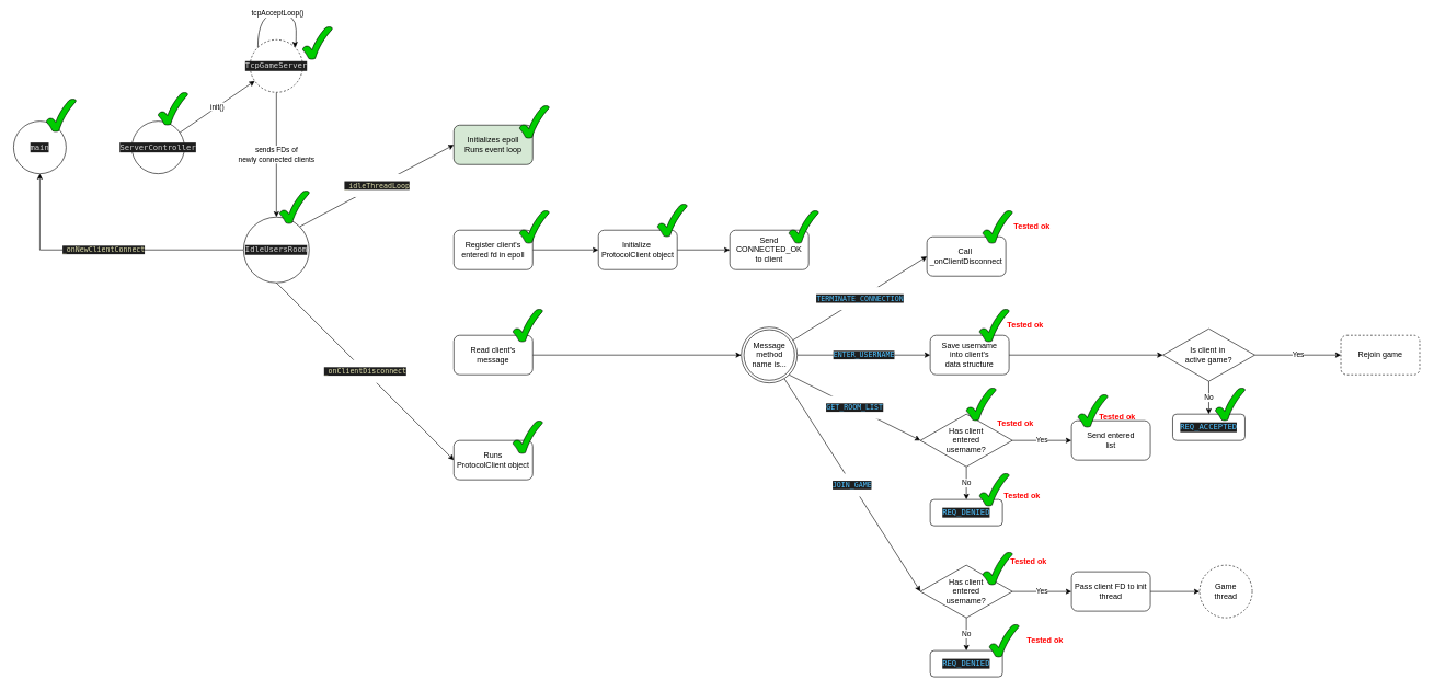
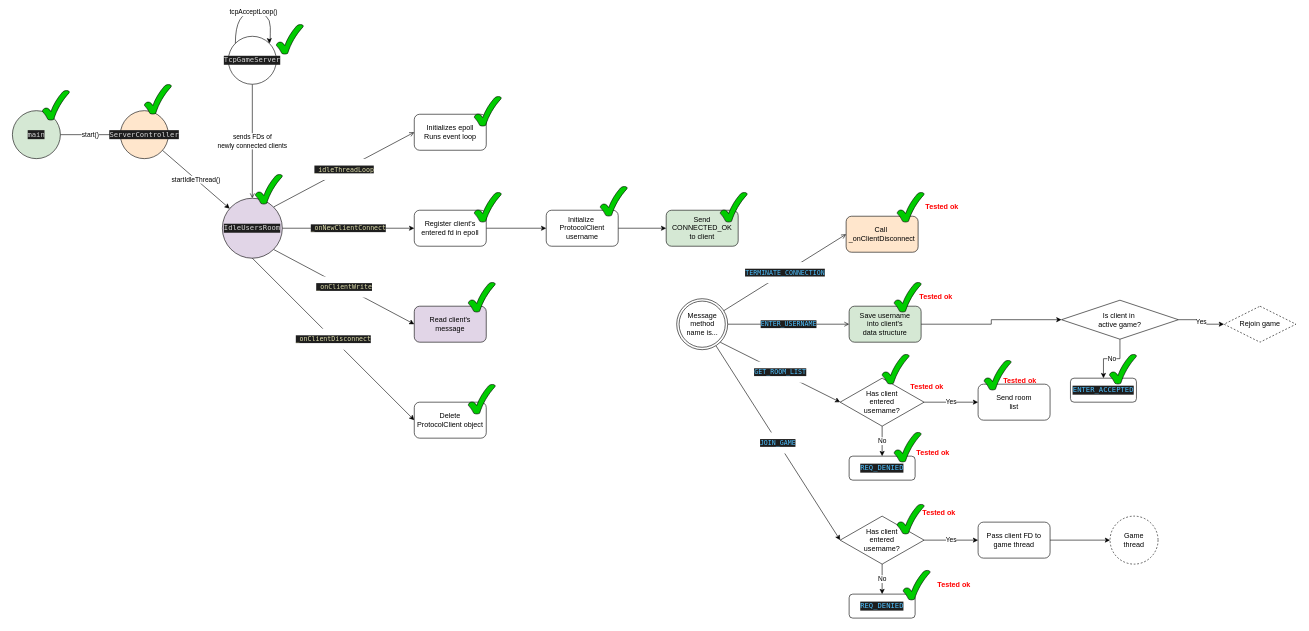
- <mxCell id="12" value="&lt;div style=&quot;background-color:#1e1e1e;color:#d4d4d4&quot;&gt;&lt;pre style=&quot;font-family:'JetBrains Mono',monospace;font-size:9,8pt;&quot;&gt;TcpGameServer&lt;/pre&gt;&lt;/div&gt;" style="ellipse;whiteSpace=wrap;html=1;aspect=fixed;dashed=1;" parent="1" vertex="1"><mxGeometry x="380" y="60" width="80" height="80" as="geometry" /></mxCell>
+ <mxCell id="12" value="&lt;div style=&quot;background-color:#1e1e1e;color:#d4d4d4&quot;&gt;&lt;pre style=&quot;font-family:'JetBrains Mono',monospace;font-size:9,8pt;&quot;&gt;TcpGameServer&lt;/pre&gt;&lt;/div&gt;" style="ellipse;whiteSpace=wrap;html=1;aspect=fixed;" parent="1" vertex="1"><mxGeometry x="380" y="60" width="80" height="80" as="geometry" /></mxCell>
- <mxCell id="5" value="init()" style="rounded=0;orthogonalLoop=1;jettySize=auto;html=1;" parent="1" source="6" target="12" edge="1"><mxGeometry relative="1" as="geometry" /></mxCell>
- <mxCell id="14" value="Initializes epoll&lt;br&gt;Runs event loop" style="rounded=1;whiteSpace=wrap;html=1;container=1;fillColor=#d5e8d4;" parent="1" vertex="1"><mxGeometry x="690" y="190" width="120" height="60" as="geometry" /></mxCell>
+ <mxCell id="14" value="Initializes epoll&lt;br&gt;Runs event loop" style="rounded=1;whiteSpace=wrap;html=1;container=1;" parent="1" vertex="1"><mxGeometry x="690" y="190" width="120" height="60" as="geometry" /></mxCell>
- <mxCell id="3" value="&lt;div style=&quot;background-color:#1e1e1e;color:#d4d4d4&quot;&gt;&lt;pre style=&quot;font-family:'JetBrains Mono',monospace;font-size:9,8pt;&quot;&gt;main&lt;/pre&gt;&lt;/div&gt;" style="ellipse;whiteSpace=wrap;html=1;aspect=fixed;" parent="1" vertex="1"><mxGeometry x="20" y="184" width="80" height="80" as="geometry" /></mxCell>
+ <mxCell id="3" value="&lt;div style=&quot;background-color:#1e1e1e;color:#d4d4d4&quot;&gt;&lt;pre style=&quot;font-family:'JetBrains Mono',monospace;font-size:9,8pt;&quot;&gt;main&lt;/pre&gt;&lt;/div&gt;" style="ellipse;whiteSpace=wrap;html=1;aspect=fixed;fillColor=#d5e8d4;" parent="1" vertex="1"><mxGeometry x="20" y="184" width="80" height="80" as="geometry" /></mxCell>
+ <mxCell id="2" value="start()" style="edgeStyle=orthogonalEdgeStyle;rounded=0;orthogonalLoop=1;jettySize=auto;html=1;" parent="1" source="3" target="6" edge="1"><mxGeometry relative="1" as="geometry" /></mxCell>
- <mxCell id="6" value="&lt;div style=&quot;background-color:#1e1e1e;color:#d4d4d4&quot;&gt;&lt;pre style=&quot;font-family:'JetBrains Mono',monospace;font-size:9,8pt;&quot;&gt;ServerController&lt;/pre&gt;&lt;/div&gt;" style="ellipse;whiteSpace=wrap;html=1;aspect=fixed;" parent="1" vertex="1"><mxGeometry x="200" y="184" width="80" height="80" as="geometry" /></mxCell>
+ <mxCell id="6" value="&lt;div style=&quot;background-color:#1e1e1e;color:#d4d4d4&quot;&gt;&lt;pre style=&quot;font-family:'JetBrains Mono',monospace;font-size:9,8pt;&quot;&gt;ServerController&lt;/pre&gt;&lt;/div&gt;" style="ellipse;whiteSpace=wrap;html=1;aspect=fixed;fillColor=#ffe6cc;" parent="1" vertex="1"><mxGeometry x="200" y="184" width="80" height="80" as="geometry" /></mxCell>
- <mxCell id="7" value="&lt;div style=&quot;background-color:#1e1e1e;color:#d4d4d4&quot;&gt;&lt;pre style=&quot;font-family:'JetBrains Mono',monospace;font-size:9,8pt;&quot;&gt;&lt;span style=&quot;color:#dcdcaa;&quot;&gt;_idleThreadLoop&lt;/span&gt;&lt;/pre&gt;&lt;/div&gt;" style="rounded=0;orthogonalLoop=1;jettySize=auto;html=1;exitX=1;exitY=0;exitDx=0;exitDy=0;entryX=0;entryY=0.5;entryDx=0;entryDy=0;" parent="1" source="10" target="14" edge="1"><mxGeometry relative="1" as="geometry"><mxPoint x="590" y="220" as="targetPoint" /></mxGeometry></mxCell>
+ <mxCell id="7" value="&lt;div style=&quot;background-color:#1e1e1e;color:#d4d4d4&quot;&gt;&lt;pre style=&quot;font-family:'JetBrains Mono',monospace;font-size:9,8pt;&quot;&gt;&lt;span style=&quot;color:#dcdcaa;&quot;&gt;_idleThreadLoop&lt;/span&gt;&lt;/pre&gt;&lt;/div&gt;" style="rounded=0;orthogonalLoop=1;jettySize=auto;html=1;exitX=1;exitY=0;exitDx=0;exitDy=0;entryX=0;entryY=0.5;entryDx=0;entryDy=0;endArrow=open;" parent="1" source="10" target="14" edge="1"><mxGeometry relative="1" as="geometry"><mxPoint x="590" y="220" as="targetPoint" /></mxGeometry></mxCell>
+ <mxCell id="4" value="startIdleThread()" style="rounded=0;orthogonalLoop=1;jettySize=auto;html=1;" parent="1" source="6" target="10" edge="1"><mxGeometry relative="1" as="geometry" /></mxCell>
- <mxCell id="11" value="sends FDs of &lt;br&gt;newly connected clients" style="edgeStyle=orthogonalEdgeStyle;rounded=0;orthogonalLoop=1;jettySize=auto;html=1;" parent="1" source="12" target="10" edge="1"><mxGeometry relative="1" as="geometry" /></mxCell>
+ <mxCell id="11" value="sends FDs of &lt;br&gt;newly connected clients" style="edgeStyle=orthogonalEdgeStyle;rounded=0;orthogonalLoop=1;jettySize=auto;html=1;endArrow=open;" parent="1" source="12" target="10" edge="1"><mxGeometry relative="1" as="geometry" /></mxCell>
- <mxCell id="8" value="&lt;div style=&quot;background-color:#1e1e1e;color:#d4d4d4&quot;&gt;&lt;pre style=&quot;font-family:'JetBrains Mono',monospace;font-size:9,8pt;&quot;&gt;&lt;span style=&quot;color:#dcdcaa;&quot;&gt;_onNewClientConnect&lt;/span&gt;&lt;/pre&gt;&lt;/div&gt;" style="edgeStyle=orthogonalEdgeStyle;rounded=0;orthogonalLoop=1;jettySize=auto;html=1;" parent="1" source="10" target="3" edge="1"><mxGeometry relative="1" as="geometry"><mxPoint x="670" y="380" as="targetPoint" /></mxGeometry></mxCell>
+ <mxCell id="8" value="&lt;div style=&quot;background-color:#1e1e1e;color:#d4d4d4&quot;&gt;&lt;pre style=&quot;font-family:'JetBrains Mono',monospace;font-size:9,8pt;&quot;&gt;&lt;span style=&quot;color:#dcdcaa;&quot;&gt;_onNewClientConnect&lt;/span&gt;&lt;/pre&gt;&lt;/div&gt;" style="edgeStyle=orthogonalEdgeStyle;rounded=0;orthogonalLoop=1;jettySize=auto;html=1;entryX=0;entryY=0.5;entryDx=0;entryDy=0;" parent="1" source="10" target="18" edge="1"><mxGeometry relative="1" as="geometry"><mxPoint x="670" y="380" as="targetPoint" /></mxGeometry></mxCell>
- <mxCell id="10" value="&lt;div style=&quot;background-color:#1e1e1e;color:#d4d4d4&quot;&gt;&lt;pre style=&quot;font-family:'JetBrains Mono',monospace;font-size:9,8pt;&quot;&gt;IdleUsersRoom&lt;/pre&gt;&lt;/div&gt;" style="ellipse;whiteSpace=wrap;html=1;aspect=fixed;" parent="1" vertex="1"><mxGeometry x="370" y="330" width="100" height="100" as="geometry" /></mxCell>
+ <mxCell id="10" value="&lt;div style=&quot;background-color:#1e1e1e;color:#d4d4d4&quot;&gt;&lt;pre style=&quot;font-family:'JetBrains Mono',monospace;font-size:9,8pt;&quot;&gt;IdleUsersRoom&lt;/pre&gt;&lt;/div&gt;" style="ellipse;whiteSpace=wrap;html=1;aspect=fixed;fillColor=#e1d5e7;" parent="1" vertex="1"><mxGeometry x="370" y="330" width="100" height="100" as="geometry" /></mxCell>
- <mxCell id="16" value="Initialize&amp;nbsp;&lt;br&gt;ProtocolClient object" style="rounded=1;whiteSpace=wrap;html=1;" parent="1" vertex="1"><mxGeometry x="910" y="350" width="120" height="60" as="geometry" /></mxCell>
+ <mxCell id="16" value="Initialize&amp;nbsp;&lt;br&gt;ProtocolClient username" style="rounded=1;whiteSpace=wrap;html=1;" parent="1" vertex="1"><mxGeometry x="910" y="350" width="120" height="60" as="geometry" /></mxCell>
- <mxCell id="25" value="Send CONNECTED_OK&lt;br&gt;to client" style="rounded=1;whiteSpace=wrap;html=1;" parent="1" vertex="1"><mxGeometry x="1110" y="350" width="120" height="60" as="geometry" /></mxCell>
+ <mxCell id="25" value="Send CONNECTED_OK&lt;br&gt;to client" style="rounded=1;whiteSpace=wrap;html=1;fillColor=#d5e8d4;" parent="1" vertex="1"><mxGeometry x="1110" y="350" width="120" height="60" as="geometry" /></mxCell>
- <mxCell id="28" value="Call&amp;nbsp;&lt;br&gt;_onClientDisconnect" style="rounded=1;whiteSpace=wrap;html=1;" parent="1" vertex="1"><mxGeometry x="1410" y="360" width="120" height="60" as="geometry" /></mxCell>
+ <mxCell id="28" value="Call&amp;nbsp;&lt;br&gt;_onClientDisconnect" style="rounded=1;whiteSpace=wrap;html=1;fillColor=#ffe6cc;" parent="1" vertex="1"><mxGeometry x="1410" y="360" width="120" height="60" as="geometry" /></mxCell>
- <mxCell id="21" value="&lt;div style=&quot;background-color:#1e1e1e;color:#d4d4d4&quot;&gt;&lt;pre style=&quot;font-family:'JetBrains Mono',monospace;font-size:9,8pt;&quot;&gt;&lt;span style=&quot;color:#4fc1ff;&quot;&gt;TERMINATE_CONNECTION&lt;/span&gt;&lt;/pre&gt;&lt;/div&gt;" style="rounded=0;orthogonalLoop=1;jettySize=auto;html=1;entryX=0;entryY=0.5;entryDx=0;entryDy=0;" parent="1" source="24" target="28" edge="1"><mxGeometry relative="1" as="geometry"><mxPoint x="1510" y="540" as="targetPoint" /></mxGeometry></mxCell>
+ <mxCell id="21" value="&lt;div style=&quot;background-color:#1e1e1e;color:#d4d4d4&quot;&gt;&lt;pre style=&quot;font-family:'JetBrains Mono',monospace;font-size:9,8pt;&quot;&gt;&lt;span style=&quot;color:#4fc1ff;&quot;&gt;TERMINATE_CONNECTION&lt;/span&gt;&lt;/pre&gt;&lt;/div&gt;" style="rounded=0;orthogonalLoop=1;jettySize=auto;html=1;entryX=0;entryY=0.5;entryDx=0;entryDy=0;endArrow=open;" parent="1" source="24" target="28" edge="1"><mxGeometry relative="1" as="geometry"><mxPoint x="1510" y="540" as="targetPoint" /></mxGeometry></mxCell>
+ <mxCell id="9" value="&lt;div style=&quot;background-color:#1e1e1e;color:#d4d4d4&quot;&gt;&lt;pre style=&quot;font-family:'JetBrains Mono',monospace;font-size:9,8pt;&quot;&gt;&lt;span style=&quot;color:#dbdbaa;&quot;&gt;_onClientWrite&lt;/span&gt;&lt;/pre&gt;&lt;/div&gt;" style="rounded=0;orthogonalLoop=1;jettySize=auto;html=1;exitX=1;exitY=1;exitDx=0;exitDy=0;entryX=0;entryY=0.5;entryDx=0;entryDy=0;" parent="1" source="10" target="20" edge="1"><mxGeometry relative="1" as="geometry"><mxPoint x="620" y="510" as="targetPoint" /></mxGeometry></mxCell>
- <mxCell id="20" value="Read client's message" style="rounded=1;whiteSpace=wrap;html=1;" parent="1" vertex="1"><mxGeometry x="690" y="510" width="120" height="60" as="geometry" /></mxCell>
+ <mxCell id="20" value="Read client's message" style="rounded=1;whiteSpace=wrap;html=1;fillColor=#e1d5e7;" parent="1" vertex="1"><mxGeometry x="690" y="510" width="120" height="60" as="geometry" /></mxCell>
- <mxCell id="19" style="edgeStyle=orthogonalEdgeStyle;rounded=0;orthogonalLoop=1;jettySize=auto;html=1;entryX=0;entryY=0.5;entryDx=0;entryDy=0;" parent="1" source="20" target="24" edge="1"><mxGeometry relative="1" as="geometry"><mxPoint x="910" y="540" as="targetPoint" /></mxGeometry></mxCell>
- <mxCell id="22" value="&lt;div style=&quot;background-color:#1e1e1e;color:#d4d4d4&quot;&gt;&lt;pre style=&quot;font-family:'JetBrains Mono',monospace;font-size:9,8pt;&quot;&gt;&lt;span style=&quot;color:#4fc1ff;&quot;&gt;ENTER_USERNAME&lt;/span&gt;&lt;/pre&gt;&lt;/div&gt;" style="edgeStyle=orthogonalEdgeStyle;rounded=0;orthogonalLoop=1;jettySize=auto;html=1;entryX=0;entryY=0.5;entryDx=0;entryDy=0;" parent="1" source="24" target="30" edge="1"><mxGeometry relative="1" as="geometry"><mxPoint x="1420" y="540" as="targetPoint" /></mxGeometry></mxCell>
+ <mxCell id="22" value="&lt;div style=&quot;background-color:#1e1e1e;color:#d4d4d4&quot;&gt;&lt;pre style=&quot;font-family:'JetBrains Mono',monospace;font-size:9,8pt;&quot;&gt;&lt;span style=&quot;color:#4fc1ff;&quot;&gt;ENTER_USERNAME&lt;/span&gt;&lt;/pre&gt;&lt;/div&gt;" style="edgeStyle=orthogonalEdgeStyle;rounded=0;orthogonalLoop=1;jettySize=auto;html=1;entryX=0;entryY=0.5;entryDx=0;entryDy=0;endArrow=open;" parent="1" source="24" target="30" edge="1"><mxGeometry relative="1" as="geometry"><mxPoint x="1420" y="540" as="targetPoint" /></mxGeometry></mxCell>
- <mxCell id="30" value="Save username&lt;br&gt;into client's&lt;br&gt;data structure" style="rounded=1;whiteSpace=wrap;html=1;" parent="1" vertex="1"><mxGeometry x="1415" y="510" width="120" height="60" as="geometry" /></mxCell>
+ <mxCell id="30" value="Save username&lt;br&gt;into client's&lt;br&gt;data structure" style="rounded=1;whiteSpace=wrap;html=1;fillColor=#d5e8d4;" parent="1" vertex="1"><mxGeometry x="1415" y="510" width="120" height="60" as="geometry" /></mxCell>
- <mxCell id="46" value="Is client in&amp;nbsp;&lt;br&gt;active game?" style="rhombus;whiteSpace=wrap;html=1;" parent="1" vertex="1"><mxGeometry x="1769" y="500" width="140" height="80" as="geometry" /></mxCell>
+ <mxCell id="46" value="Is client in&amp;nbsp;&lt;br&gt;active game?" style="rhombus;whiteSpace=wrap;html=1;" parent="1" vertex="1"><mxGeometry x="1769" y="500" width="195" height="65" as="geometry" /></mxCell>
- <mxCell id="47" value="Rejoin game" style="rounded=1;whiteSpace=wrap;html=1;dashed=1;" parent="1" vertex="1"><mxGeometry x="2040" y="510" width="120" height="60" as="geometry" /></mxCell>
+ <mxCell id="47" value="Rejoin game" style="rhombus;whiteSpace=wrap;html=1;dashed=1;" parent="1" vertex="1"><mxGeometry x="2040" y="510" width="120" height="60" as="geometry" /></mxCell>
- <mxCell id="43" value="&lt;div style=&quot;background-color:#1e1e1e;color:#d4d4d4&quot;&gt;&lt;pre style=&quot;font-family:'JetBrains Mono',monospace;font-size:9,8pt;&quot;&gt;&lt;span style=&quot;color:#4fc1ff;&quot;&gt;REQ_ACCEPTED&lt;/span&gt;&lt;/pre&gt;&lt;/div&gt;" style="rounded=1;whiteSpace=wrap;html=1;" parent="1" vertex="1"><mxGeometry x="1784" y="630" width="110" height="40" as="geometry" /></mxCell>
+ <mxCell id="43" value="&lt;div style=&quot;background-color:#1e1e1e;color:#d4d4d4&quot;&gt;&lt;pre style=&quot;font-family:'JetBrains Mono',monospace;font-size:9,8pt;&quot;&gt;&lt;span style=&quot;color:#4fc1ff;&quot;&gt;ENTER_ACCEPTED&lt;/span&gt;&lt;/pre&gt;&lt;/div&gt;" style="rounded=1;whiteSpace=wrap;html=1;" parent="1" vertex="1"><mxGeometry x="1784" y="630" width="110" height="40" as="geometry" /></mxCell>
- <mxCell id="60" value="Send entered&lt;br&gt;list" style="rounded=1;whiteSpace=wrap;html=1;" parent="1" vertex="1"><mxGeometry x="1630" y="640" width="120" height="60" as="geometry" /></mxCell>
+ <mxCell id="60" value="Send room&lt;br&gt;list" style="rounded=1;whiteSpace=wrap;html=1;" parent="1" vertex="1"><mxGeometry x="1630" y="640" width="120" height="60" as="geometry" /></mxCell>
- <mxCell id="27" value="Runs&lt;br&gt;ProtocolClient object" style="rounded=1;whiteSpace=wrap;html=1;" parent="1" vertex="1"><mxGeometry x="690" y="670" width="120" height="60" as="geometry" /></mxCell>
+ <mxCell id="27" value="Delete&lt;br&gt;ProtocolClient object" style="rounded=1;whiteSpace=wrap;html=1;" parent="1" vertex="1"><mxGeometry x="690" y="670" width="120" height="60" as="geometry" /></mxCell>
- <mxCell id="41" value="Pass client FD to init thread" style="rounded=1;whiteSpace=wrap;html=1;" parent="1" vertex="1"><mxGeometry x="1630" y="870" width="120" height="60" as="geometry" /></mxCell>
+ <mxCell id="41" value="Pass client FD to game thread" style="rounded=1;whiteSpace=wrap;html=1;" parent="1" vertex="1"><mxGeometry x="1630" y="870" width="120" height="60" as="geometry" /></mxCell>
- <mxCell id="42" value="Game&#10;thread" style="ellipse;whiteSpace=wrap;html=1;aspect=fixed;dashed=1;" parent="1" vertex="1"><mxGeometry x="1825" y="860" width="80" height="80" as="geometry" /></mxCell>
+ <mxCell id="42" value="Game&#10;thread" style="ellipse;whiteSpace=wrap;html=1;aspect=fixed;dashed=1;" parent="1" vertex="1"><mxGeometry x="1850" y="860" width="80" height="80" as="geometry" /></mxCell>
